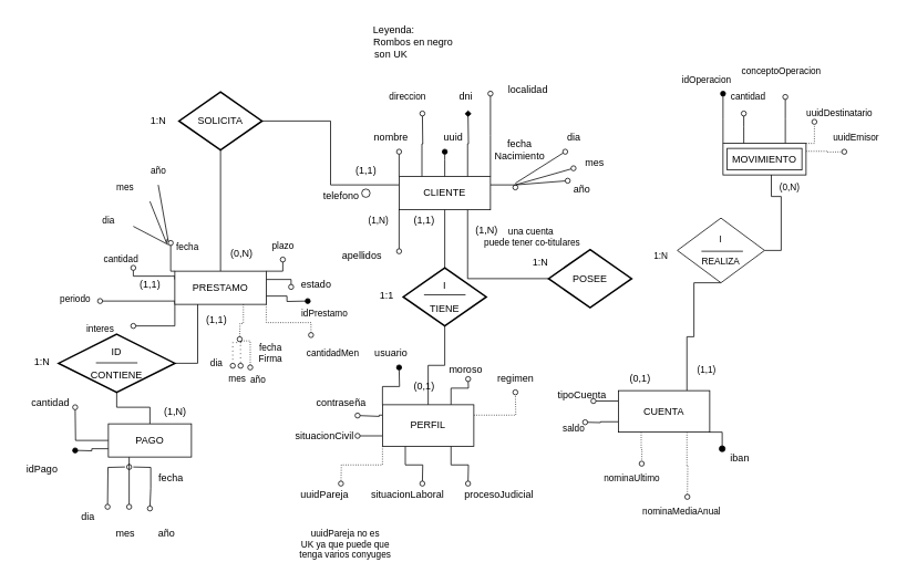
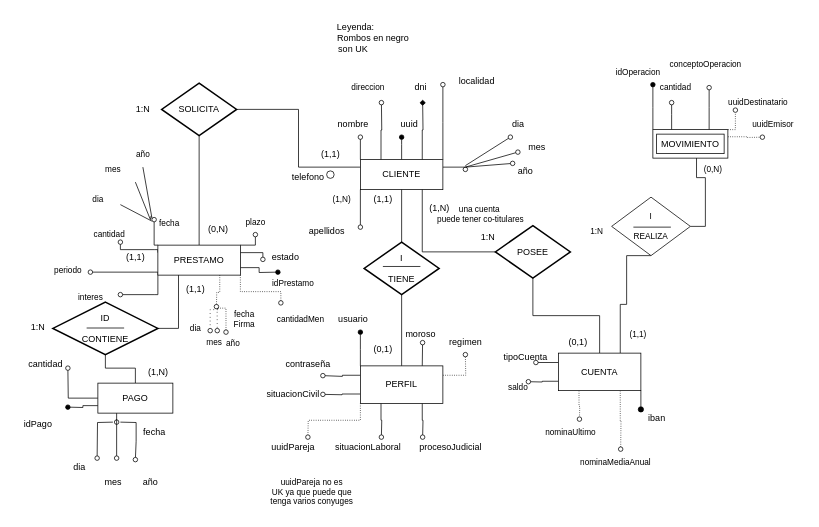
- <mxCell id="21" value="fecha&lt;br&gt;Nacimiento" style="text;html=1;align=center;verticalAlign=middle;resizable=0;points=[];autosize=1;strokeColor=none;fillColor=none;" parent="1" vertex="1"><mxGeometry x="585" y="160" width="80" height="40" as="geometry" /></mxCell>
- <mxCell id="45" value="1:1" style="text;html=1;align=center;verticalAlign=middle;resizable=0;points=[];autosize=1;strokeColor=none;fillColor=none;" parent="1" vertex="1"><mxGeometry x="445" y="340" width="40" height="30" as="geometry" /></mxCell>
+ <mxCell id="50" style="edgeStyle=orthogonalEdgeStyle;rounded=0;orthogonalLoop=1;jettySize=auto;html=1;entryX=0.5;entryY=0;entryDx=0;entryDy=0;endArrow=none;endFill=0;" parent="1" source="51" target="58" edge="1"><mxGeometry relative="1" as="geometry"><mxPoint x="800" y="472" as="targetPoint" /></mxGeometry></mxCell>
- <mxCell id="33" value="PERFIL" style="html=1;whiteSpace=wrap;" parent="1" vertex="1"><mxGeometry x="460" y="487" width="110" height="50" as="geometry" /></mxCell>
+ <mxCell id="33" value="PERFIL" style="html=1;whiteSpace=wrap;" parent="1" vertex="1"><mxGeometry x="480" y="487" width="110" height="50" as="geometry" /></mxCell>
- <mxCell id="62" value="iban" style="text;html=1;align=center;verticalAlign=middle;resizable=0;points=[];autosize=1;strokeColor=none;fillColor=none;" parent="1" vertex="1"><mxGeometry x="865" y="537" width="50" height="30" as="geometry" /></mxCell>
+ <mxCell id="62" value="iban" style="text;html=1;align=center;verticalAlign=middle;resizable=0;points=[];autosize=1;strokeColor=none;fillColor=none;" parent="1" vertex="1"><mxGeometry x="850" y="542" width="50" height="30" as="geometry" /></mxCell>
